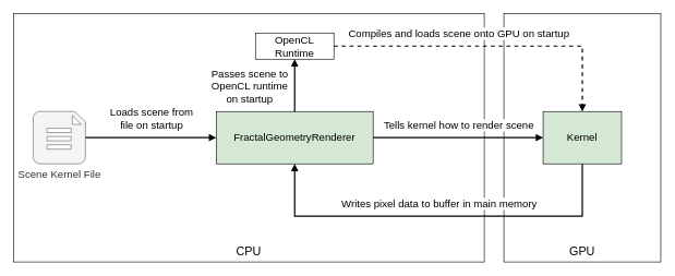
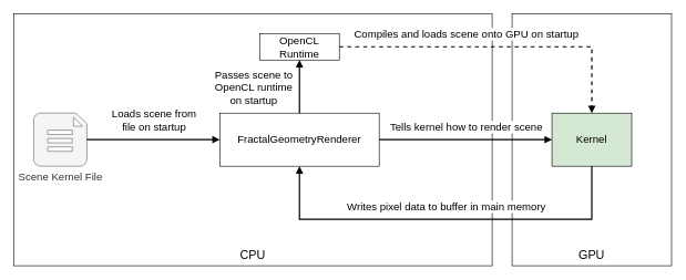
- <mxCell id="6" value="FractalGeometryRenderer" style="rounded=0;whiteSpace=wrap;html=1;fontSize=16;fillColor=#d5e8d4;" vertex="1" parent="1"><mxGeometry x="330" y="170" width="240" height="80" as="geometry" /></mxCell>
+ <mxCell id="6" value="FractalGeometryRenderer" style="rounded=0;whiteSpace=wrap;html=1;fontSize=16;" vertex="1" parent="1"><mxGeometry x="330" y="170" width="240" height="80" as="geometry" /></mxCell>
